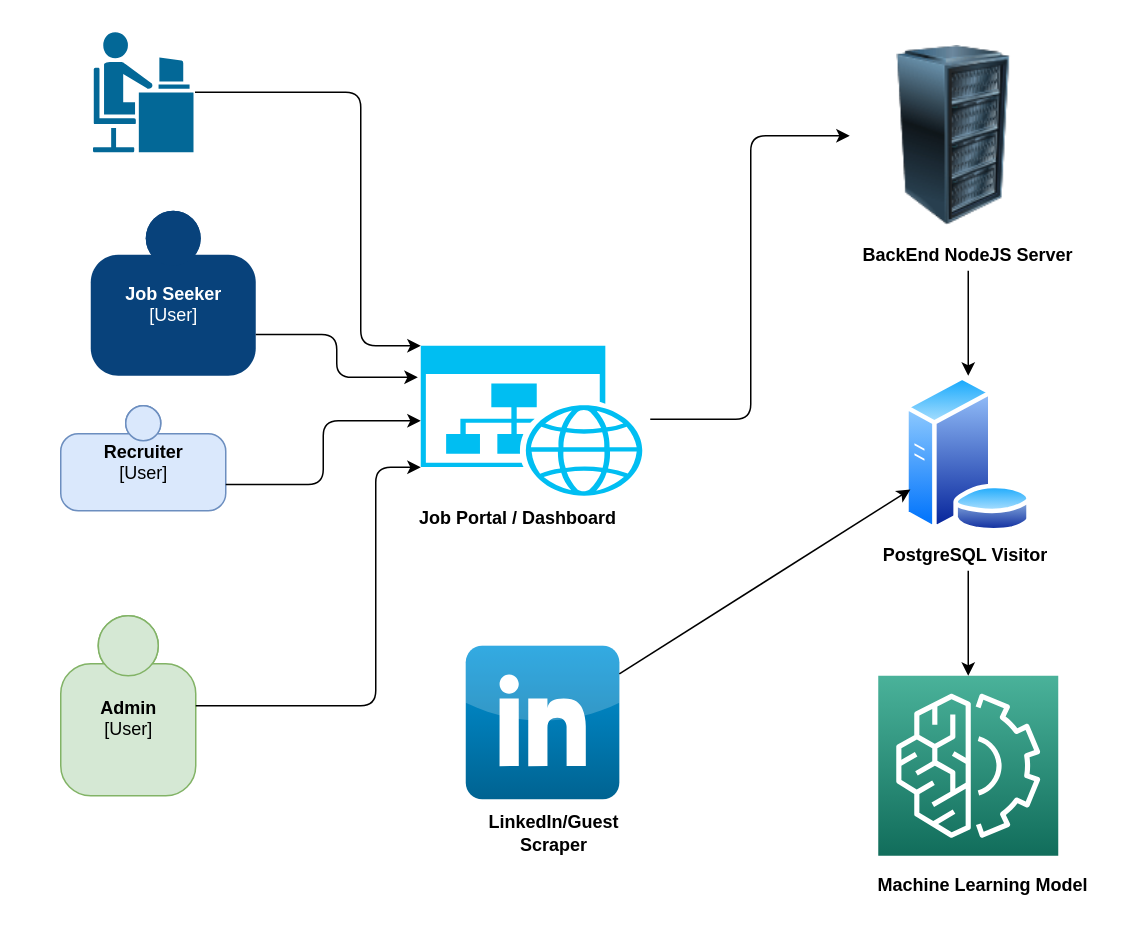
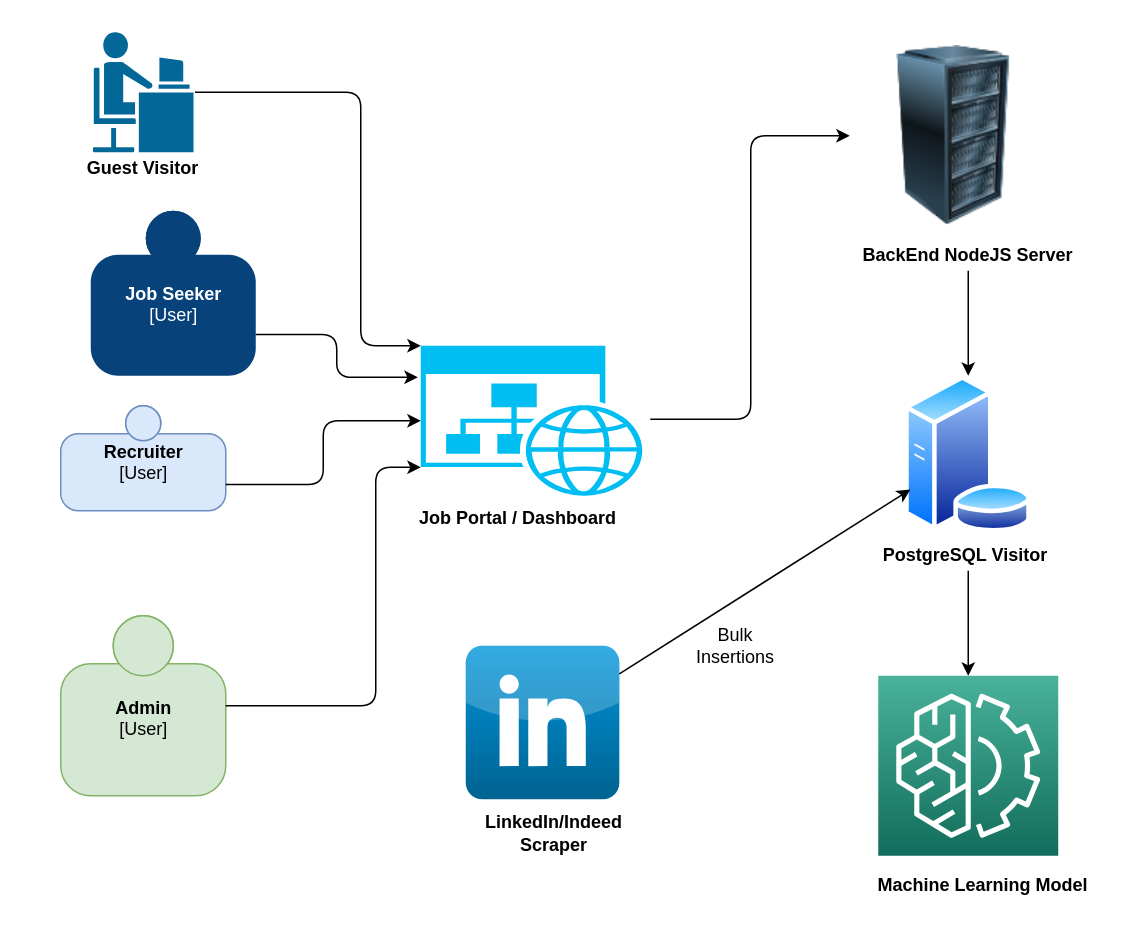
+ <mxCell id="14" value="Guest Visitor" style="text;html=1;strokeColor=none;fillColor=none;align=center;verticalAlign=middle;whiteSpace=wrap;rounded=0;fontStyle=1" parent="1" vertex="1"><mxGeometry x="20" y="102" width="150" height="20" as="geometry" /></mxCell>
+ <mxCell id="25" value="Bulk Insertions" style="text;html=1;strokeColor=none;fillColor=none;align=center;verticalAlign=middle;whiteSpace=wrap;rounded=0;" vertex="1" parent="1"><mxGeometry x="470" y="420" width="40" height="20" as="geometry" /></mxCell>
- <mxCell id="4" value="&lt;b&gt;Admin&lt;/b&gt;&lt;div&gt;[User]&lt;/div&gt;&lt;br&gt;&lt;div&gt;&lt;/div&gt;" style="html=1;dashed=0;whitespace=wrap;fillColor=#d5e8d4;strokeColor=#82b366;shape=mxgraph.c4.person;align=center;metaEdit=1;points=[[0.5,0,0],[1,0.5,0],[1,0.75,0],[0.75,1,0],[0.5,1,0],[0.25,1,0],[0,0.75,0],[0,0.5,0]];metaData={&quot;c4Type&quot;:{&quot;editable&quot;:false}};" parent="1" vertex="1"><mxGeometry x="40" y="410" width="90" height="120" as="geometry" /></mxCell>
+ <mxCell id="4" value="&lt;b&gt;Admin&lt;/b&gt;&lt;div&gt;[User]&lt;/div&gt;&lt;br&gt;&lt;div&gt;&lt;/div&gt;" style="html=1;dashed=0;whitespace=wrap;fillColor=#d5e8d4;strokeColor=#82b366;shape=mxgraph.c4.person;align=center;metaEdit=1;points=[[0.5,0,0],[1,0.5,0],[1,0.75,0],[0.75,1,0],[0.5,1,0],[0.25,1,0],[0,0.75,0],[0,0.5,0]];metaData={&quot;c4Type&quot;:{&quot;editable&quot;:false}};" parent="1" vertex="1"><mxGeometry x="40" y="410" width="110" height="120" as="geometry" /></mxCell>
- <mxCell id="23" value="&lt;b&gt;LinkedIn/Guest Scraper&lt;/b&gt;" style="text;html=1;strokeColor=none;fillColor=none;align=center;verticalAlign=middle;whiteSpace=wrap;rounded=0;" vertex="1" parent="1"><mxGeometry x="310" y="545" width="118" height="20" as="geometry" /></mxCell>
+ <mxCell id="23" value="&lt;b&gt;LinkedIn/Indeed Scraper&lt;/b&gt;" style="text;html=1;strokeColor=none;fillColor=none;align=center;verticalAlign=middle;whiteSpace=wrap;rounded=0;" vertex="1" parent="1"><mxGeometry x="310" y="545" width="118" height="20" as="geometry" /></mxCell>
